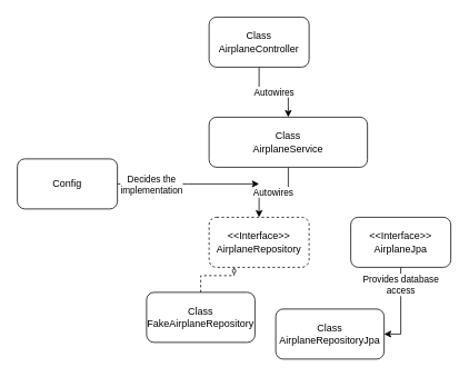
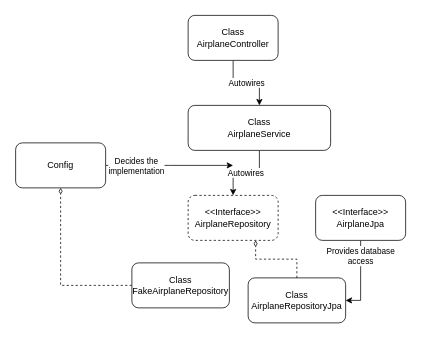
- <mxCell id="7" style="edgeStyle=orthogonalEdgeStyle;rounded=0;orthogonalLoop=1;jettySize=auto;html=1;entryX=0.25;entryY=1;entryDx=0;entryDy=0;dashed=1;endArrow=diamondThin;endFill=0;" edge="1" parent="1" source="8" target="6"><mxGeometry relative="1" as="geometry" /></mxCell>
+ <mxCell id="7" style="edgeStyle=orthogonalEdgeStyle;rounded=0;orthogonalLoop=1;jettySize=auto;html=1;dashed=1;endArrow=diamondThin;endFill=0;" edge="1" parent="1" source="8" target="15"><mxGeometry relative="1" as="geometry" /></mxCell>
+ <mxCell id="9" style="edgeStyle=orthogonalEdgeStyle;rounded=0;orthogonalLoop=1;jettySize=auto;html=1;entryX=0.75;entryY=1;entryDx=0;entryDy=0;dashed=1;endArrow=diamondThin;endFill=0;" edge="1" parent="1" source="10" target="6"><mxGeometry relative="1" as="geometry" /></mxCell>
